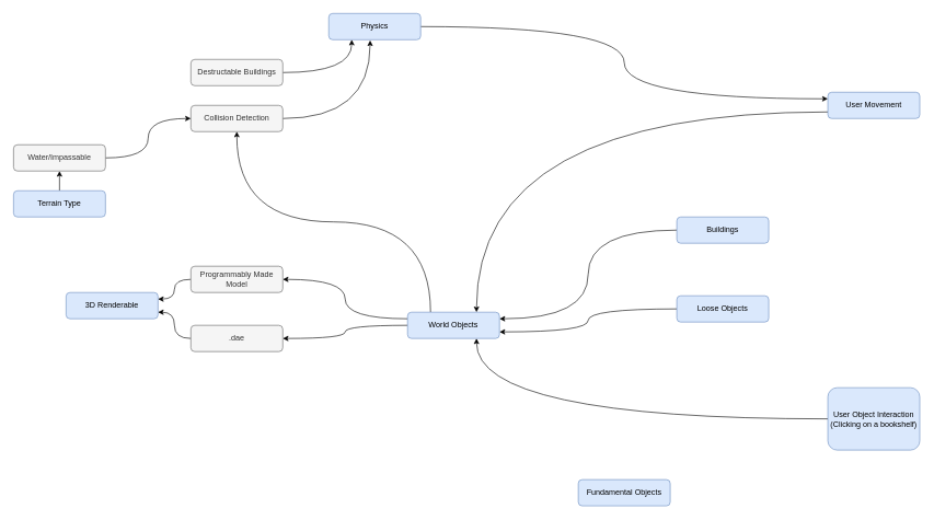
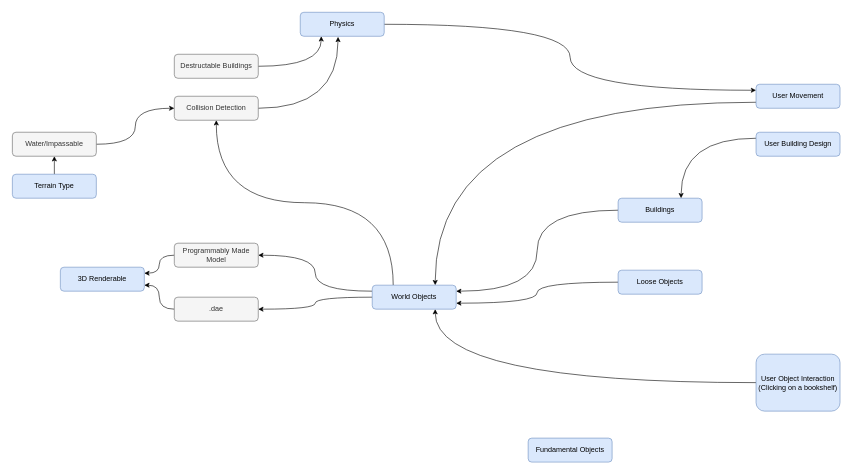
+ <mxCell id="9" value="User Building Design" style="rounded=1;whiteSpace=wrap;html=1;fillColor=#dae8fc;strokeColor=#6c8ebf;" parent="1" vertex="1"><mxGeometry x="1260" y="220" width="140" height="40" as="geometry" /></mxCell>
+ <mxCell id="8" style="edgeStyle=orthogonalEdgeStyle;curved=1;orthogonalLoop=1;jettySize=auto;html=1;exitX=0;exitY=0.25;exitDx=0;exitDy=0;entryX=0.75;entryY=0;entryDx=0;entryDy=0;" parent="1" source="9" target="15" edge="1"><mxGeometry relative="1" as="geometry" /></mxCell>
